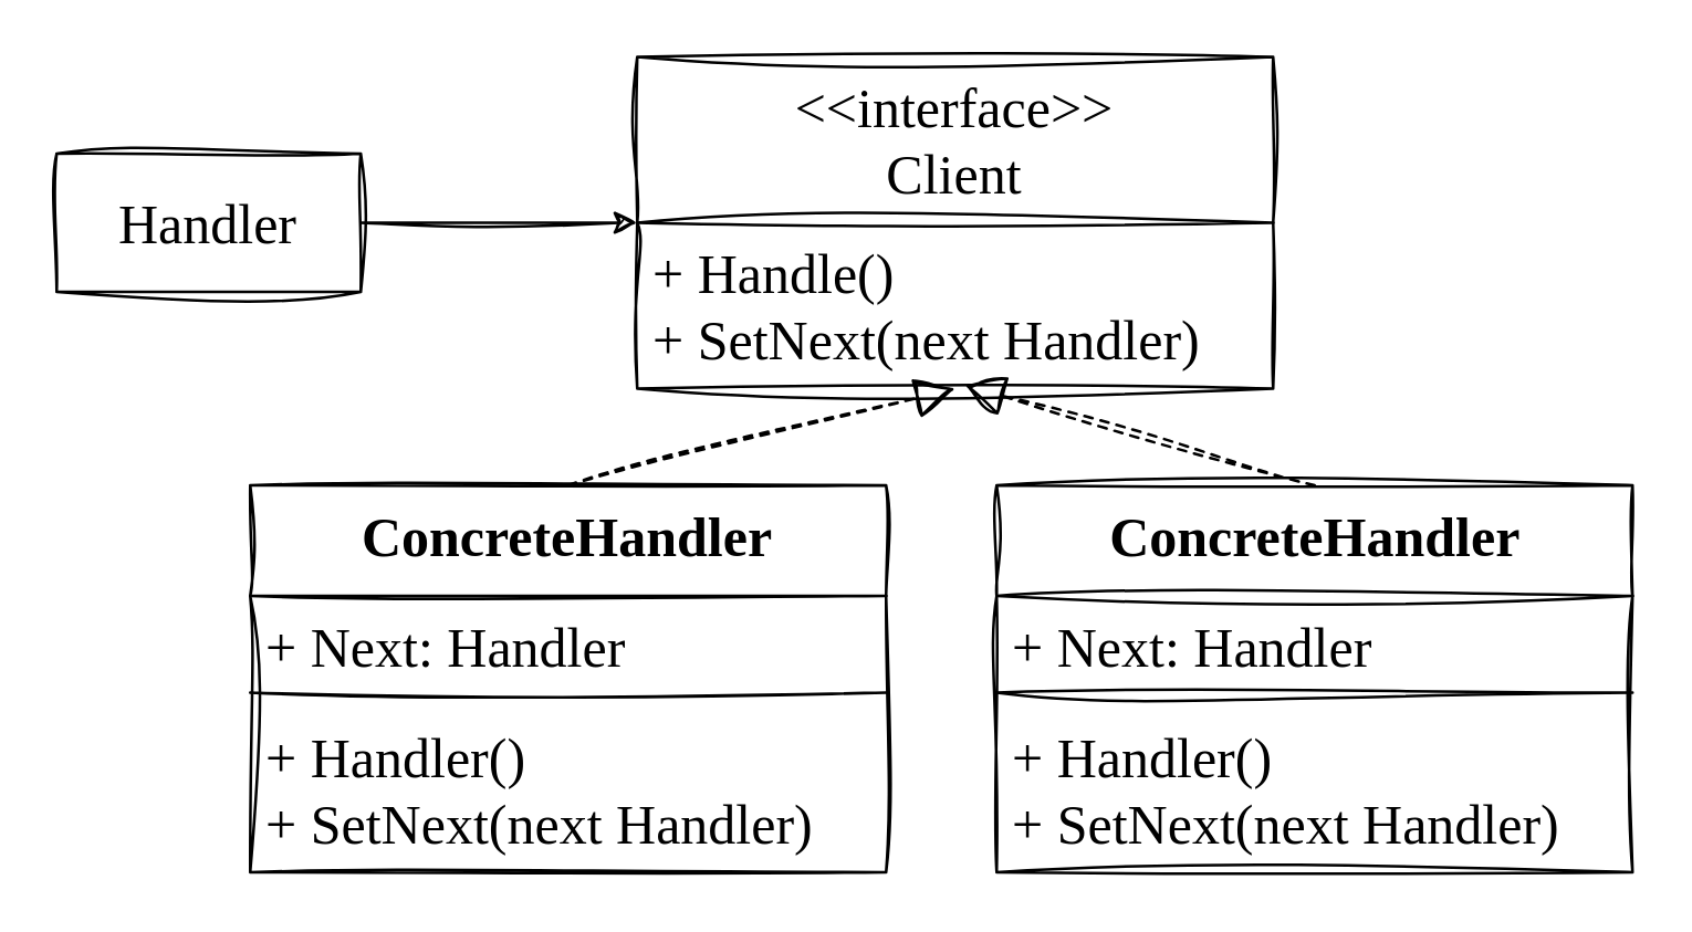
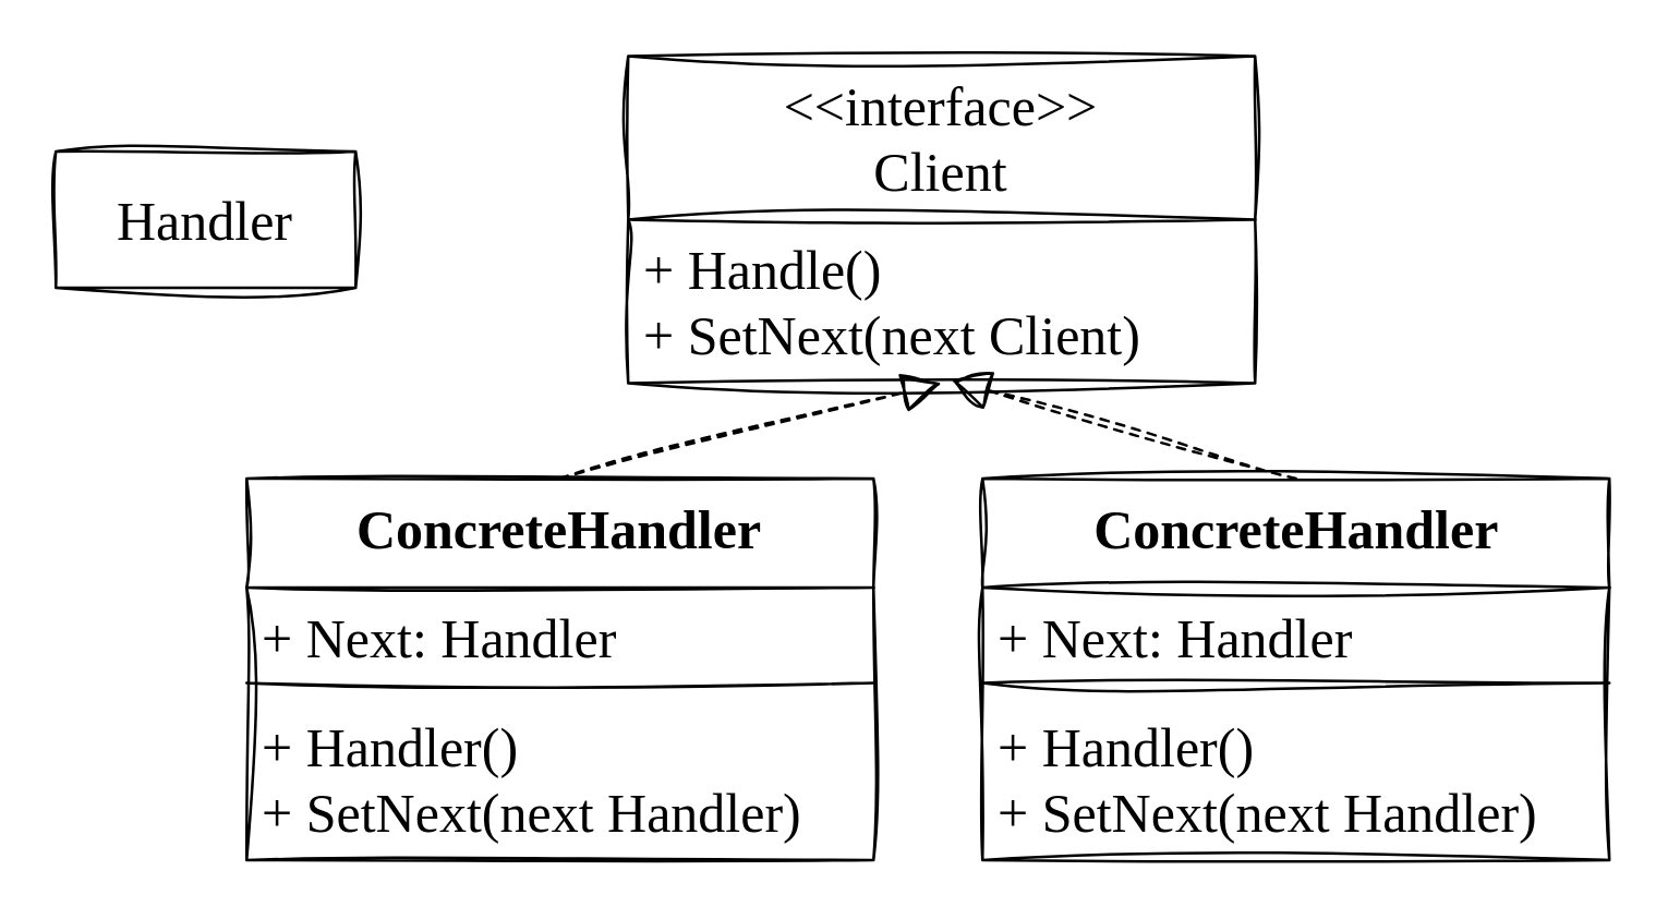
- <mxCell id="8" style="edgeStyle=orthogonalEdgeStyle;rounded=0;sketch=1;hachureGap=4;jiggle=2;curveFitting=1;orthogonalLoop=1;jettySize=auto;html=1;entryX=0;entryY=0.5;entryDx=0;entryDy=0;fontFamily=Architects Daughter;fontSource=https%3A%2F%2Ffonts.googleapis.com%2Fcss%3Ffamily%3DArchitects%2BDaughter;fontSize=16;" edge="1" parent="1" source="9" target="2"><mxGeometry relative="1" as="geometry" /></mxCell>
- <mxCell id="3" value="+ Handle()&lt;br&gt;+ SetNext(next Handler)" style="text;strokeColor=none;fillColor=none;align=left;verticalAlign=top;spacingLeft=4;spacingRight=4;overflow=hidden;rotatable=0;points=[[0,0.5],[1,0.5]];portConstraint=eastwest;whiteSpace=wrap;html=1;fontSize=20;fontFamily=Architects Daughter;rounded=1;sketch=1;curveFitting=1;jiggle=2;glass=0;" vertex="1" parent="2"><mxGeometry y="60" width="230" height="60" as="geometry" /></mxCell>
+ <mxCell id="3" value="+ Handle()&lt;br&gt;+ SetNext(next Client)" style="text;strokeColor=none;fillColor=none;align=left;verticalAlign=top;spacingLeft=4;spacingRight=4;overflow=hidden;rotatable=0;points=[[0,0.5],[1,0.5]];portConstraint=eastwest;whiteSpace=wrap;html=1;fontSize=20;fontFamily=Architects Daughter;rounded=1;sketch=1;curveFitting=1;jiggle=2;glass=0;" vertex="1" parent="2"><mxGeometry y="60" width="230" height="60" as="geometry" /></mxCell>
